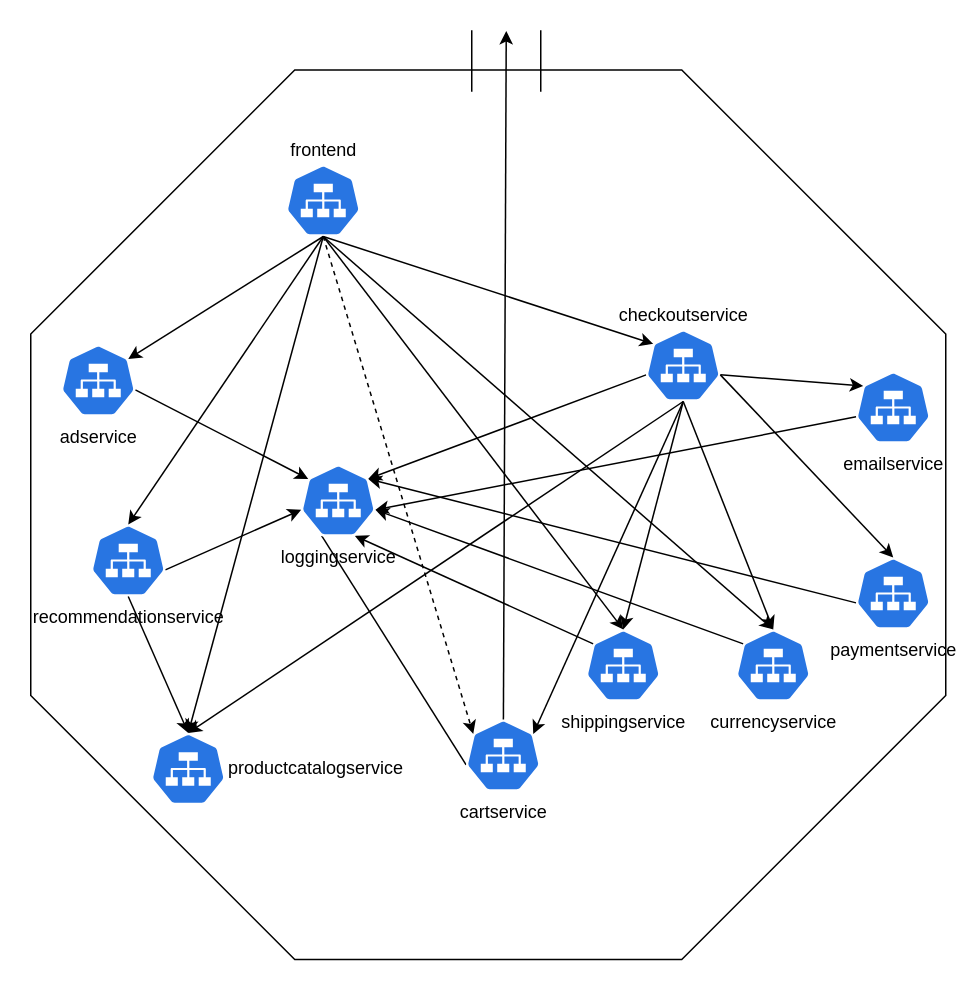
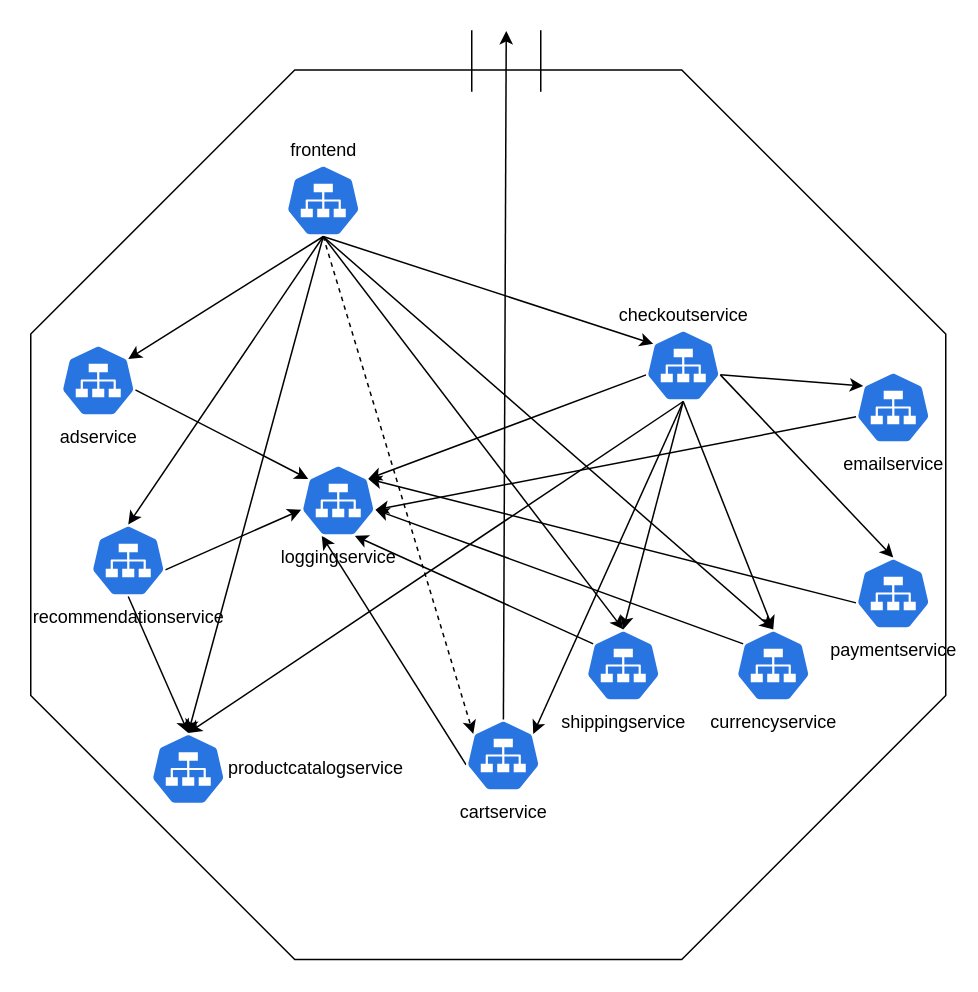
- <mxCell id="23" style="edgeStyle=none;html=1;exitX=0.005;exitY=0.63;exitDx=0;exitDy=0;exitPerimeter=0;entryX=0.28;entryY=0.99;entryDx=0;entryDy=0;entryPerimeter=0;endArrow=none;" edge="1" parent="1" source="24" target="37"><mxGeometry relative="1" as="geometry" /></mxCell>
+ <mxCell id="23" style="edgeStyle=none;html=1;exitX=0.005;exitY=0.63;exitDx=0;exitDy=0;exitPerimeter=0;entryX=0.28;entryY=0.99;entryDx=0;entryDy=0;entryPerimeter=0;" edge="1" parent="1" source="24" target="37"><mxGeometry relative="1" as="geometry" /></mxCell>
